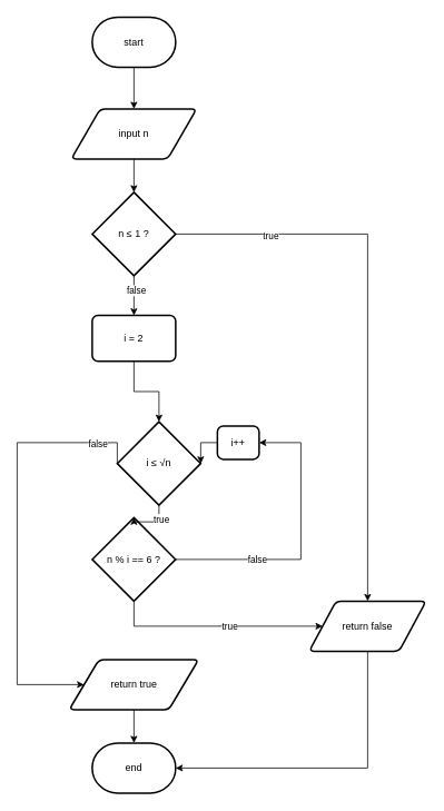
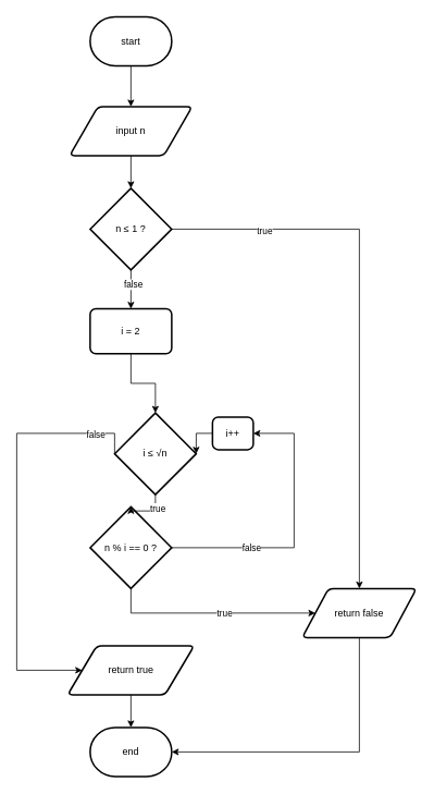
- <mxCell id="24" value="n % i == 6 ?" style="strokeWidth=2;html=1;shape=mxgraph.flowchart.decision;whiteSpace=wrap;" vertex="1" parent="1"><mxGeometry x="110" y="620" width="100" height="100" as="geometry" /></mxCell>
+ <mxCell id="24" value="n % i == 0 ?" style="strokeWidth=2;html=1;shape=mxgraph.flowchart.decision;whiteSpace=wrap;" vertex="1" parent="1"><mxGeometry x="110" y="620" width="100" height="100" as="geometry" /></mxCell>
